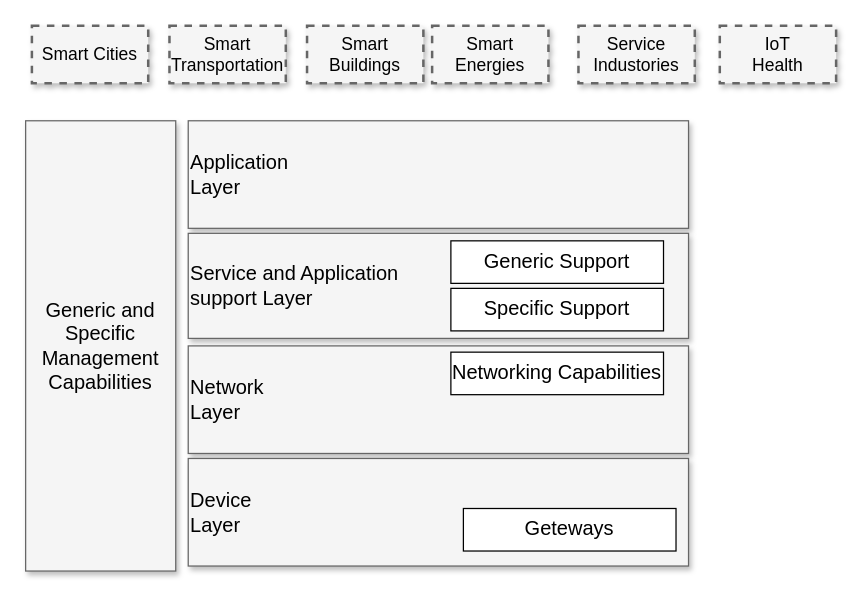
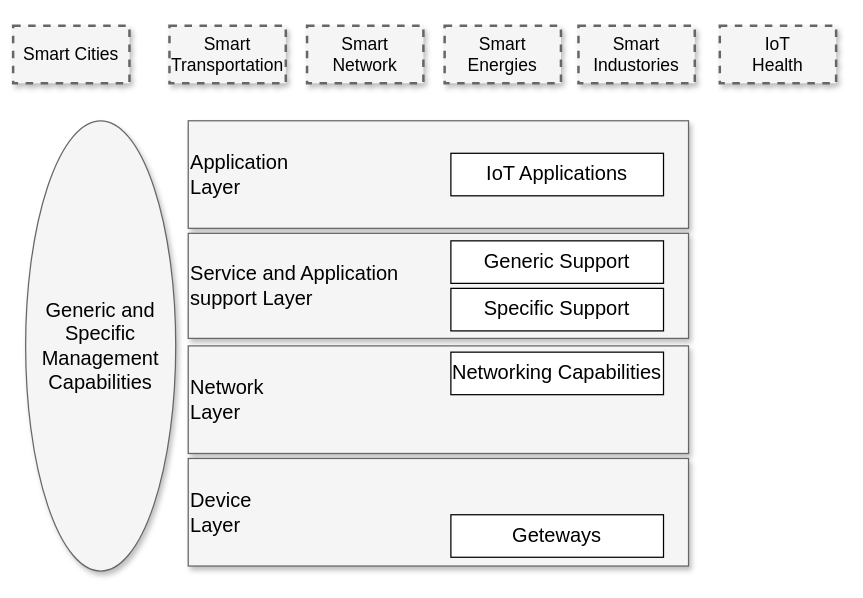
- <mxCell id="2" value="Smart Cities" style="whiteSpace=wrap;html=1;shadow=1;fontSize=14;fillColor=#f5f5f5;strokeColor=#666666;strokeWidth=2;dashed=1;" parent="1" vertex="1"><mxGeometry x="25" y="20" width="93" height="46" as="geometry" /></mxCell>
+ <mxCell id="2" value="Smart Cities" style="whiteSpace=wrap;html=1;shadow=1;fontSize=14;fillColor=#f5f5f5;strokeColor=#666666;strokeWidth=2;dashed=1;" parent="1" vertex="1"><mxGeometry x="10" y="20" width="93" height="46" as="geometry" /></mxCell>
- <mxCell id="6" value="Smart Buildings" style="whiteSpace=wrap;html=1;shadow=1;fontSize=14;fillColor=#f5f5f5;strokeColor=#666666;strokeWidth=2;dashed=1;" vertex="1" parent="1"><mxGeometry x="245" y="20" width="93" height="46" as="geometry" /></mxCell>
+ <mxCell id="6" value="Smart Network" style="whiteSpace=wrap;html=1;shadow=1;fontSize=14;fillColor=#f5f5f5;strokeColor=#666666;strokeWidth=2;dashed=1;" vertex="1" parent="1"><mxGeometry x="245" y="20" width="93" height="46" as="geometry" /></mxCell>
- <mxCell id="7" value="Smart Energies" style="whiteSpace=wrap;html=1;shadow=1;fontSize=14;fillColor=#f5f5f5;strokeColor=#666666;strokeWidth=2;dashed=1;" vertex="1" parent="1"><mxGeometry x="345" y="20" width="93" height="46" as="geometry" /></mxCell>
+ <mxCell id="7" value="Smart Energies" style="whiteSpace=wrap;html=1;shadow=1;fontSize=14;fillColor=#f5f5f5;strokeColor=#666666;strokeWidth=2;dashed=1;" vertex="1" parent="1"><mxGeometry x="355" y="20" width="93" height="46" as="geometry" /></mxCell>
- <mxCell id="8" value="Service Industories" style="whiteSpace=wrap;html=1;shadow=1;fontSize=14;fillColor=#f5f5f5;strokeColor=#666666;strokeWidth=2;dashed=1;" vertex="1" parent="1"><mxGeometry x="462" y="20" width="93" height="46" as="geometry" /></mxCell>
+ <mxCell id="8" value="Smart Industories" style="whiteSpace=wrap;html=1;shadow=1;fontSize=14;fillColor=#f5f5f5;strokeColor=#666666;strokeWidth=2;dashed=1;" vertex="1" parent="1"><mxGeometry x="462" y="20" width="93" height="46" as="geometry" /></mxCell>
+ <mxCell id="15" value="IoT Applications" style="rounded=0;whiteSpace=wrap;html=1;fontSize=16;align=center;verticalAlign=top;" vertex="1" parent="1"><mxGeometry x="360" y="122" width="170" height="34" as="geometry" /></mxCell>
- <mxCell id="4" value="Generic and Specific&lt;br&gt;Management Capabilities" style="whiteSpace=wrap;html=1;shadow=1;fontSize=16;fillColor=#f5f5f5;strokeColor=#666666;verticalAlign=middle;" parent="1" vertex="1"><mxGeometry x="20" y="96" width="120" height="360" as="geometry" /></mxCell>
+ <mxCell id="4" value="Generic and Specific&lt;br&gt;Management Capabilities" style="ellipse;whiteSpace=wrap;html=1;shadow=1;fontSize=16;fillColor=#f5f5f5;strokeColor=#666666;verticalAlign=middle;" parent="1" vertex="1"><mxGeometry x="20" y="96" width="120" height="360" as="geometry" /></mxCell>
- <mxCell id="17" value="Geteways" style="rounded=0;whiteSpace=wrap;html=1;fontSize=16;align=center;verticalAlign=top;" vertex="1" parent="1"><mxGeometry x="370" y="406" width="170" height="34" as="geometry" /></mxCell>
+ <mxCell id="17" value="Geteways" style="rounded=0;whiteSpace=wrap;html=1;fontSize=16;align=center;verticalAlign=top;" vertex="1" parent="1"><mxGeometry x="360" y="411" width="170" height="34" as="geometry" /></mxCell>
